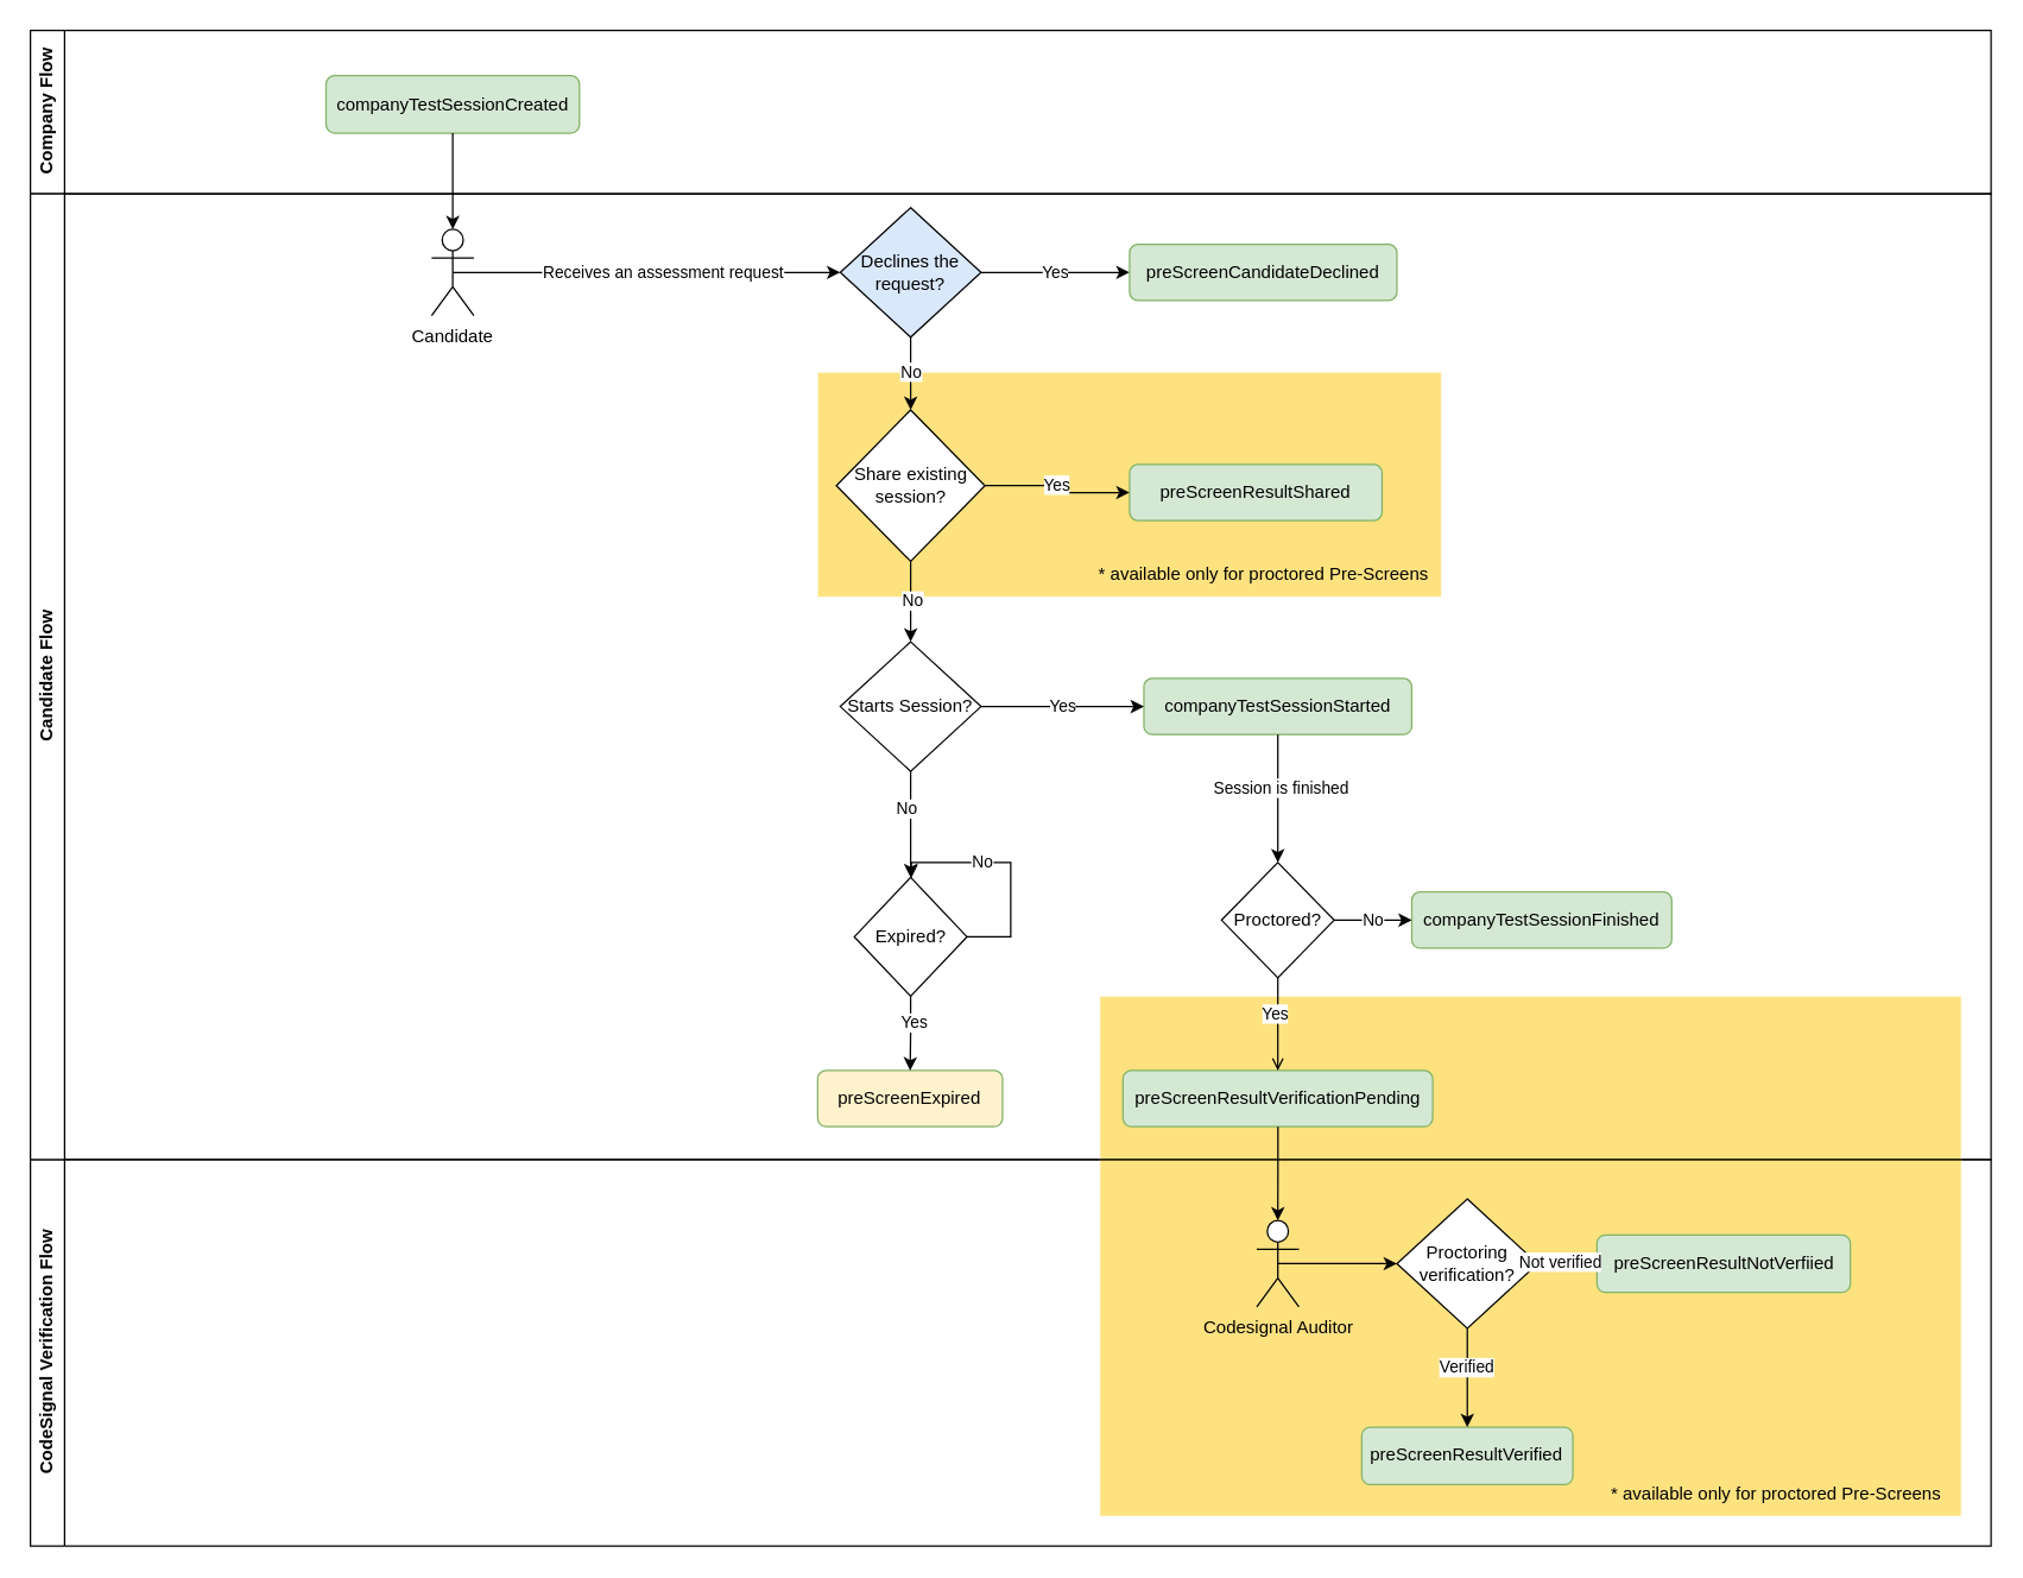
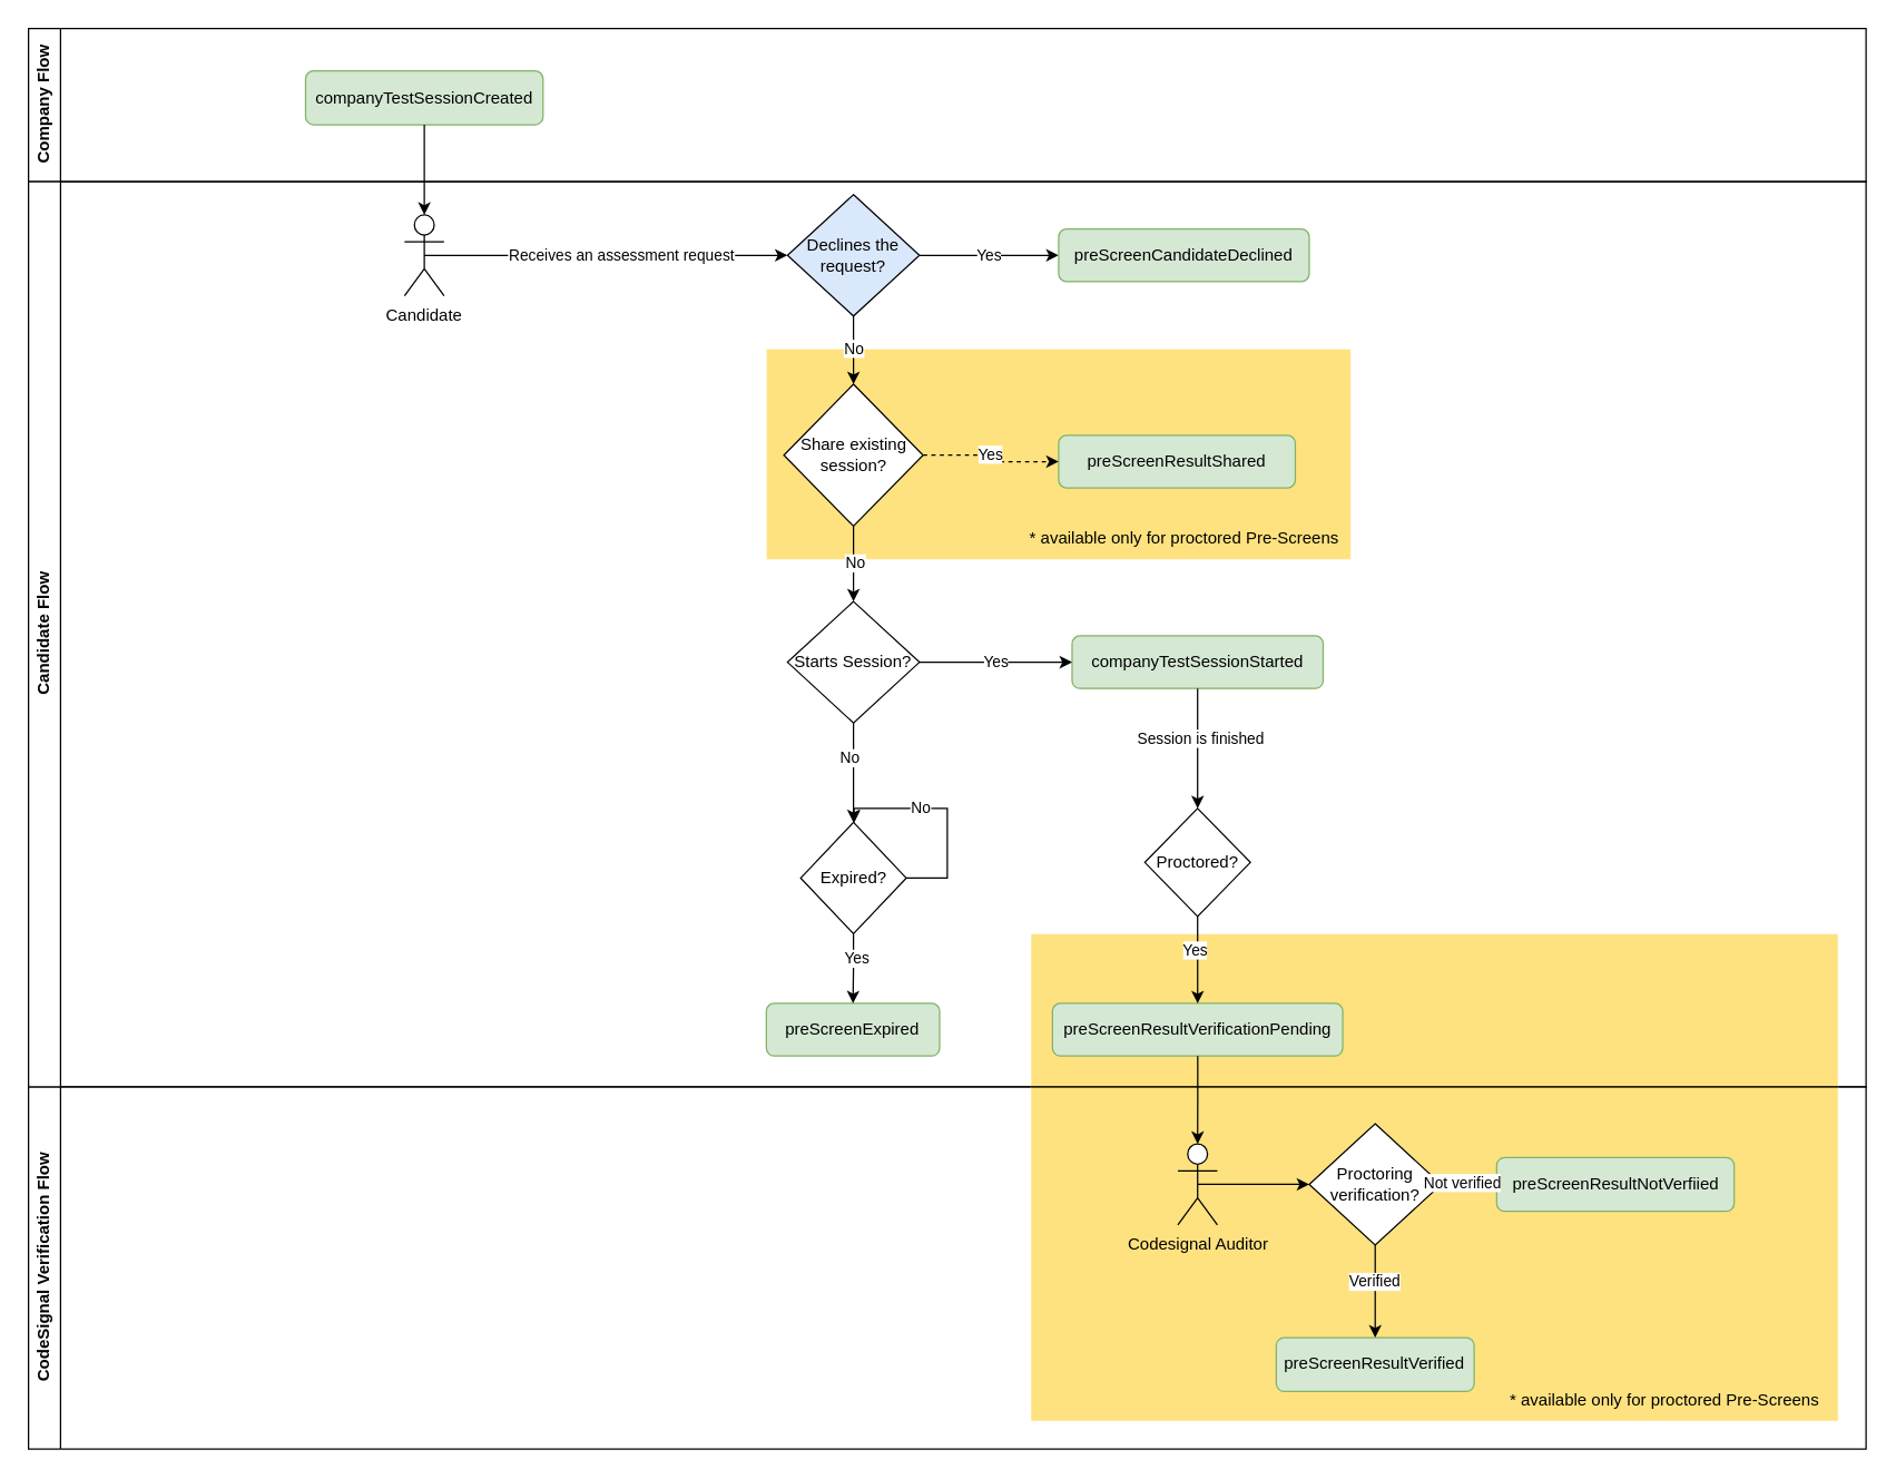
- <mxCell id="43" value="" style="edgeStyle=orthogonalEdgeStyle;rounded=0;orthogonalLoop=1;jettySize=auto;html=1;" edge="1" parent="16" source="41" target="42"><mxGeometry relative="1" as="geometry" /></mxCell>
+ <mxCell id="43" value="" style="edgeStyle=orthogonalEdgeStyle;rounded=0;orthogonalLoop=1;jettySize=auto;html=1;dashed=1;" edge="1" parent="16" source="41" target="42"><mxGeometry relative="1" as="geometry" /></mxCell>
- <mxCell id="28" value="No" style="edgeStyle=orthogonalEdgeStyle;rounded=0;orthogonalLoop=1;jettySize=auto;html=1;exitX=1;exitY=0.5;exitDx=0;exitDy=0;entryX=0;entryY=0.5;entryDx=0;entryDy=0;" edge="1" parent="16" source="24" target="27"><mxGeometry relative="1" as="geometry"><mxPoint x="866.209" y="840.116" as="targetPoint" /></mxGeometry></mxCell>
- <mxCell id="27" value="companyTestSessionFinished" style="rounded=1;whiteSpace=wrap;html=1;fillColor=#d5e8d4;strokeColor=#82b366;" vertex="1" parent="16"><mxGeometry x="930" y="469.86" width="175" height="37.79" as="geometry" /></mxCell>
- <mxCell id="50" style="edgeStyle=orthogonalEdgeStyle;rounded=0;orthogonalLoop=1;jettySize=auto;html=1;exitX=0.5;exitY=1;exitDx=0;exitDy=0;entryX=0.5;entryY=0;entryDx=0;entryDy=0;endArrow=open;" edge="1" source="24" target="48" parent="1"><mxGeometry relative="1" as="geometry"><mxPoint x="781.961" y="1115.465" as="targetPoint" /></mxGeometry></mxCell>
+ <mxCell id="50" style="edgeStyle=orthogonalEdgeStyle;rounded=0;orthogonalLoop=1;jettySize=auto;html=1;exitX=0.5;exitY=1;exitDx=0;exitDy=0;entryX=0.5;entryY=0;entryDx=0;entryDy=0;" edge="1" source="24" target="48" parent="1"><mxGeometry relative="1" as="geometry"><mxPoint x="781.961" y="1115.465" as="targetPoint" /></mxGeometry></mxCell>
- <mxCell id="29" value="preScreenExpired" style="rounded=1;whiteSpace=wrap;html=1;fillColor=#fff2cc;strokeColor=#82b366;" vertex="1" parent="16"><mxGeometry x="530" y="590" width="124.48" height="37.79" as="geometry" /></mxCell>
+ <mxCell id="29" value="preScreenExpired" style="rounded=1;whiteSpace=wrap;html=1;fillColor=#d5e8d4;strokeColor=#82b366;" vertex="1" parent="16"><mxGeometry x="530" y="590" width="124.48" height="37.79" as="geometry" /></mxCell>
